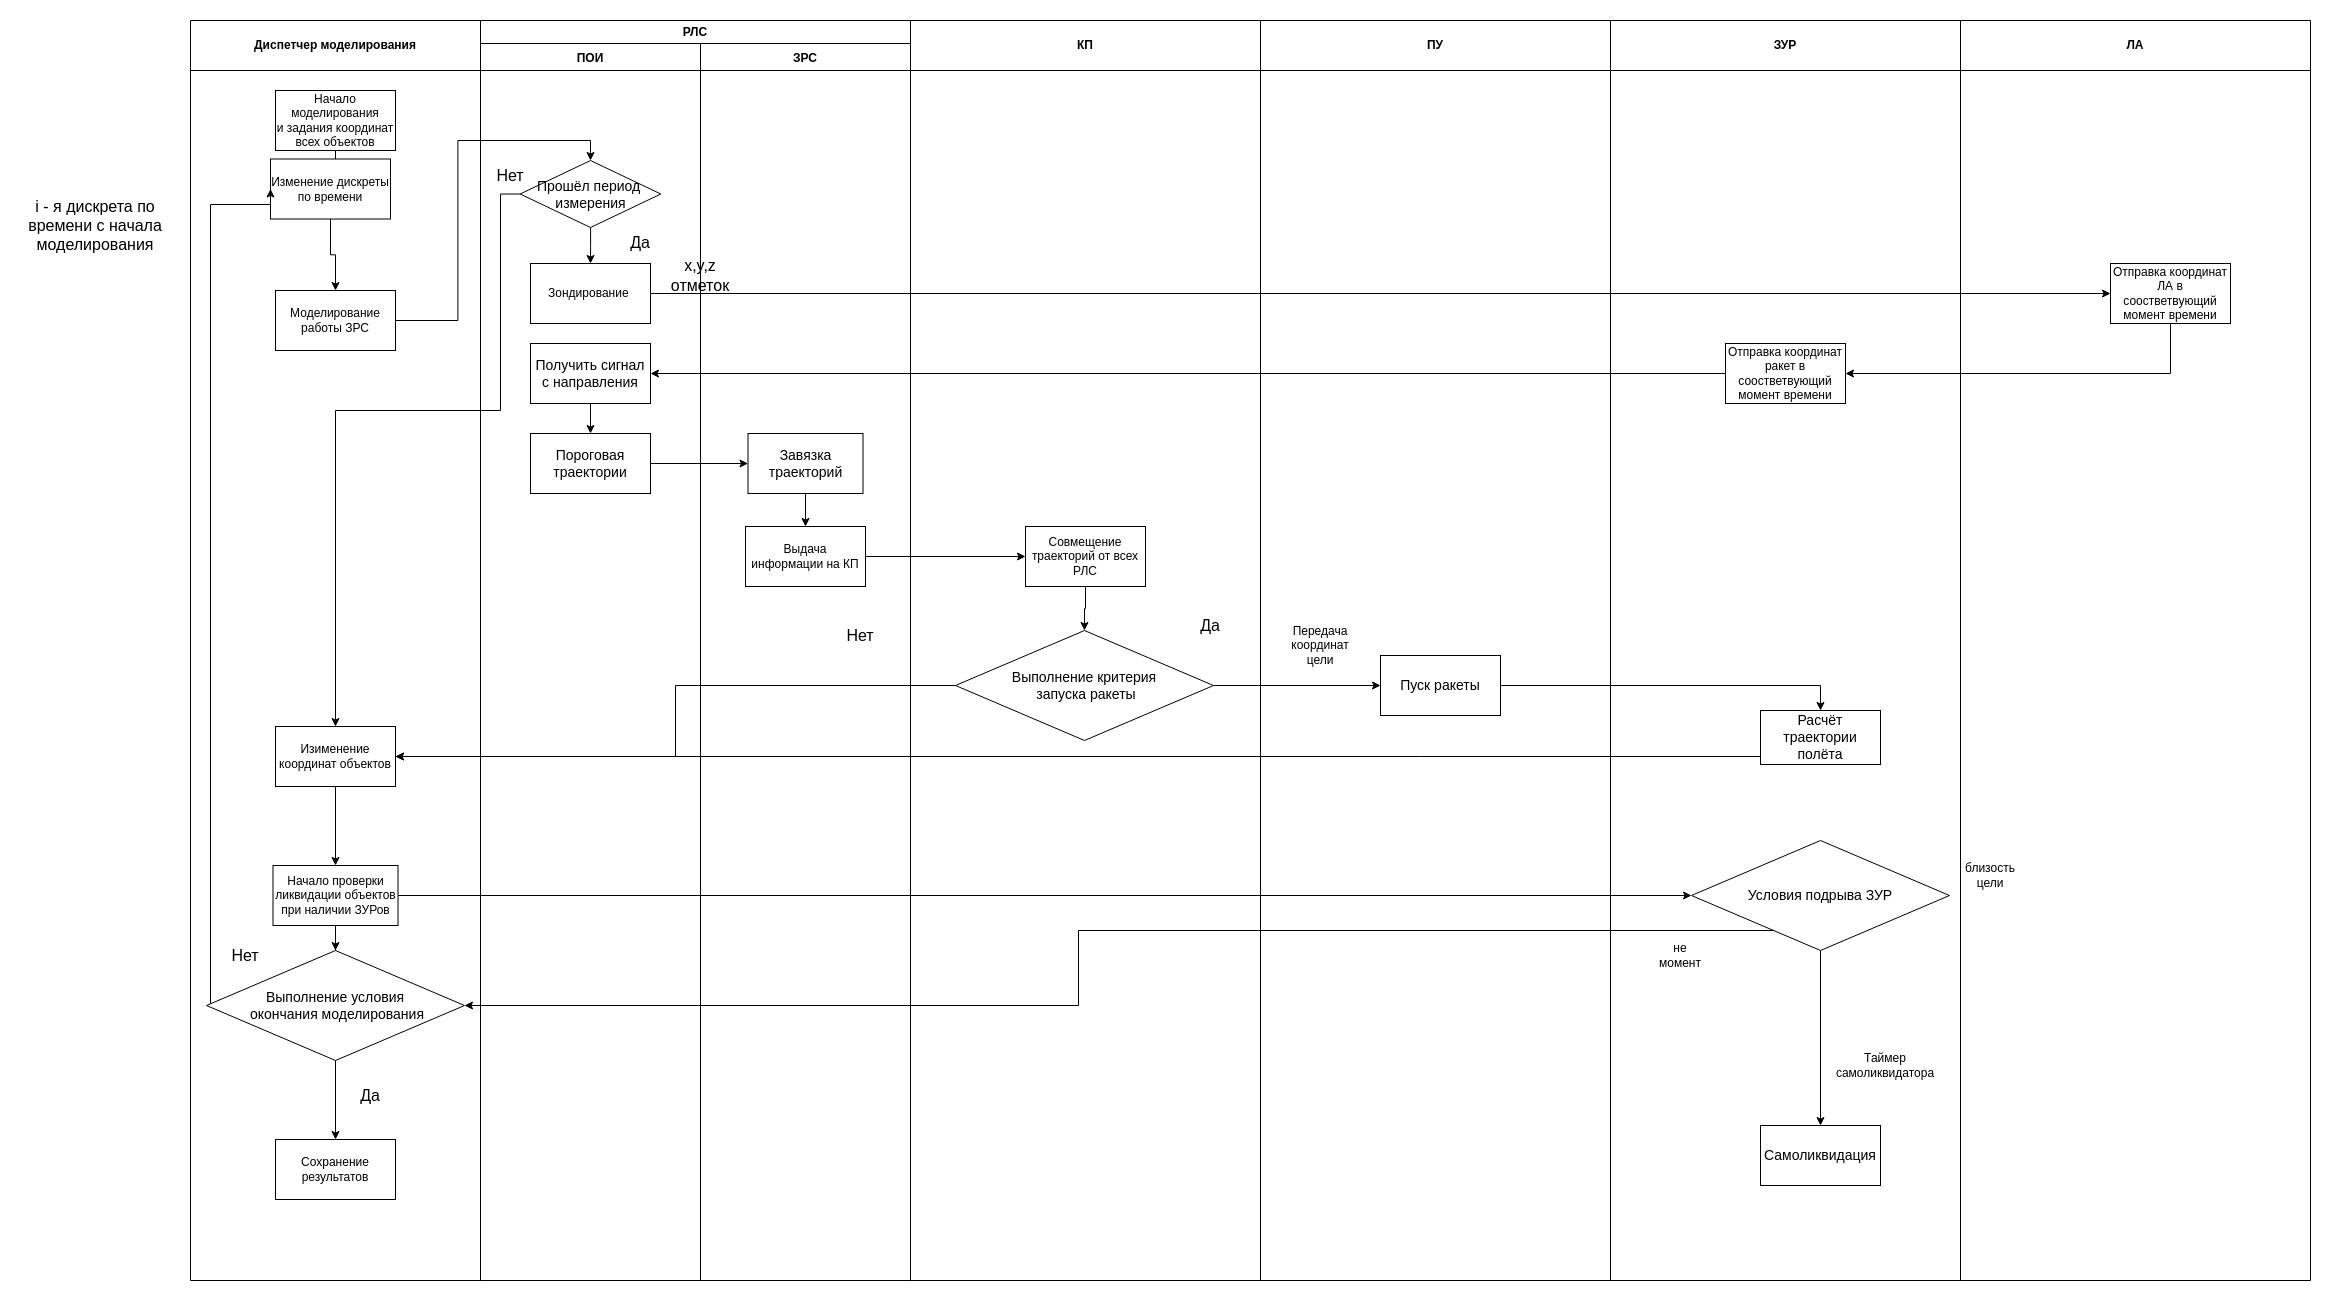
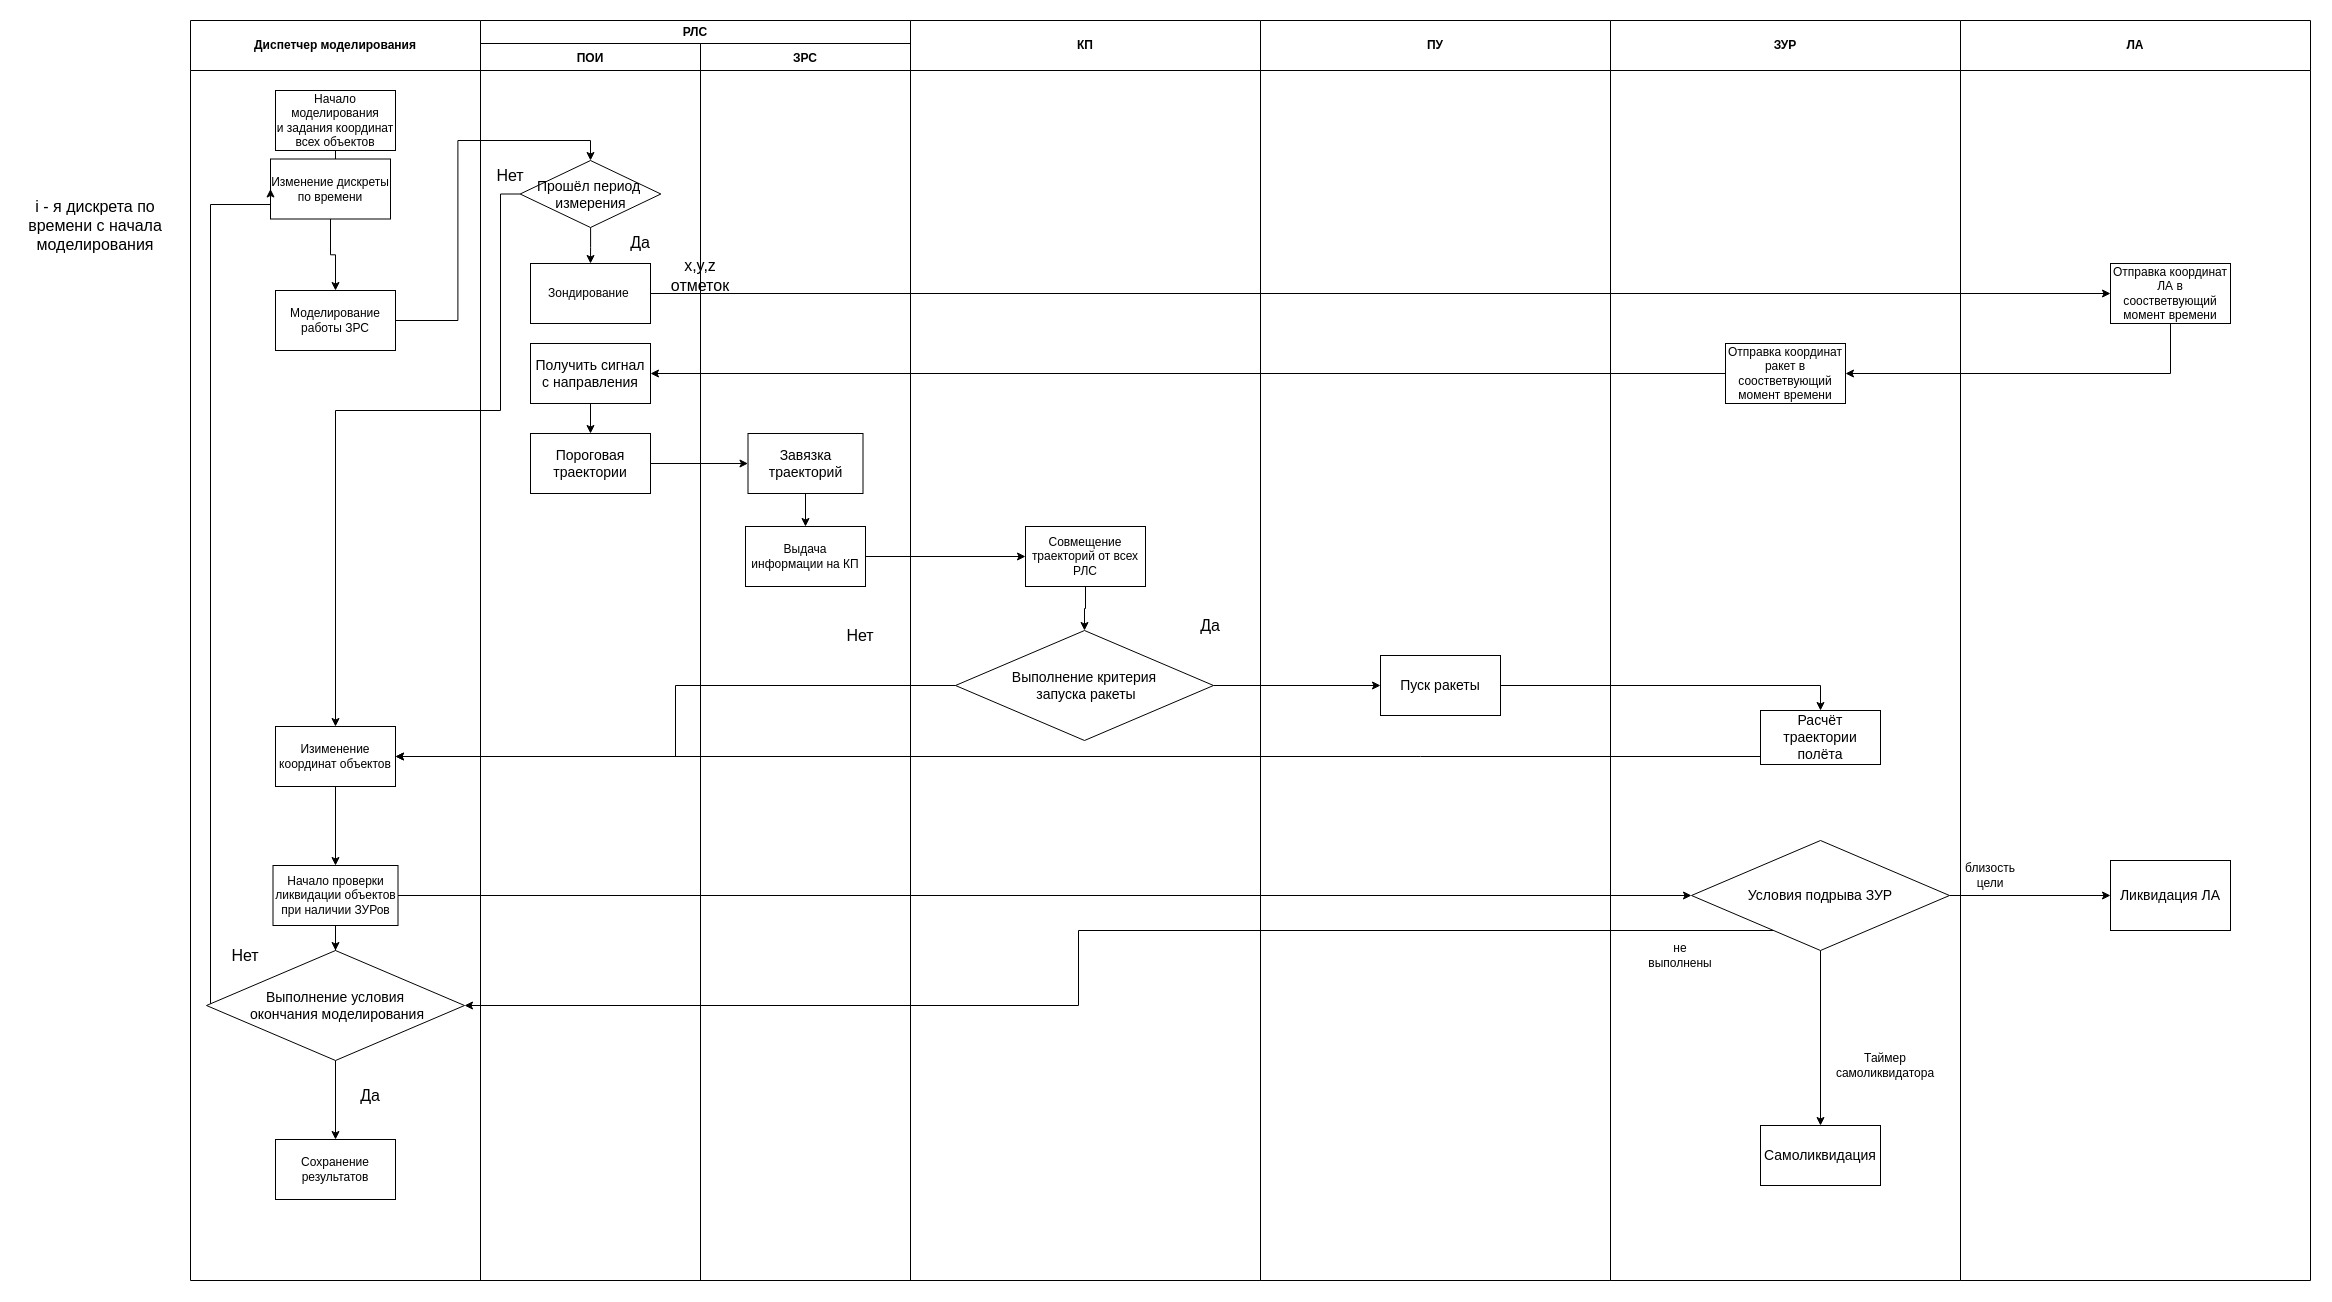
- <mxCell id="27" value="Передача координат цели" style="text;html=1;align=center;verticalAlign=middle;whiteSpace=wrap;rounded=0;" parent="25" vertex="1"><mxGeometry x="30" y="610" width="60" height="30" as="geometry" /></mxCell>
+ <mxCell id="33" style="edgeStyle=orthogonalEdgeStyle;rounded=0;orthogonalLoop=1;jettySize=auto;html=1;exitX=1;exitY=0.5;exitDx=0;exitDy=0;entryX=0;entryY=0.5;entryDx=0;entryDy=0;" parent="1" source="39" target="31" edge="1"><mxGeometry relative="1" as="geometry" /></mxCell>
+ <mxCell id="31" value="&lt;span style=&quot;font-size: 14px;&quot;&gt;Ликвидация ЛА&lt;/span&gt;" style="whiteSpace=wrap;html=1;rounded=0;" parent="29" vertex="1"><mxGeometry x="150" y="840" width="120" height="70" as="geometry" /></mxCell>
- <mxCell id="41" value="не момент" style="text;html=1;align=center;verticalAlign=middle;whiteSpace=wrap;rounded=0;" vertex="1" parent="34"><mxGeometry x="40" y="920" width="60" height="30" as="geometry" /></mxCell>
+ <mxCell id="41" value="не выполнены" style="text;html=1;align=center;verticalAlign=middle;whiteSpace=wrap;rounded=0;" vertex="1" parent="34"><mxGeometry x="40" y="920" width="60" height="30" as="geometry" /></mxCell>
